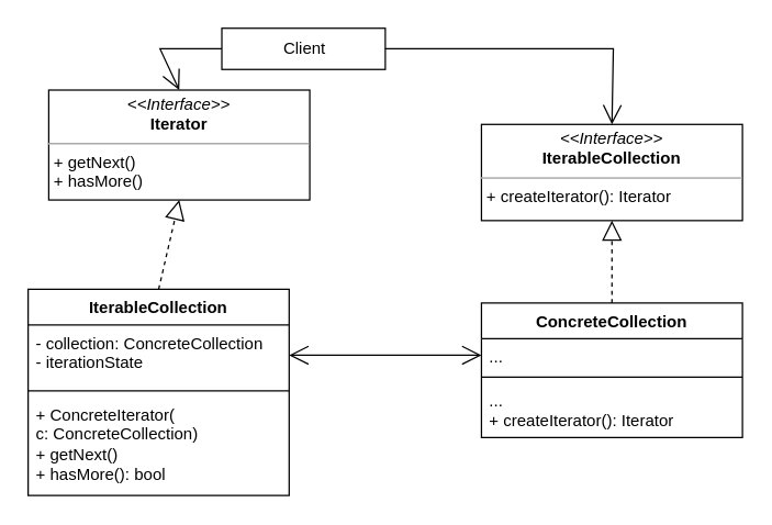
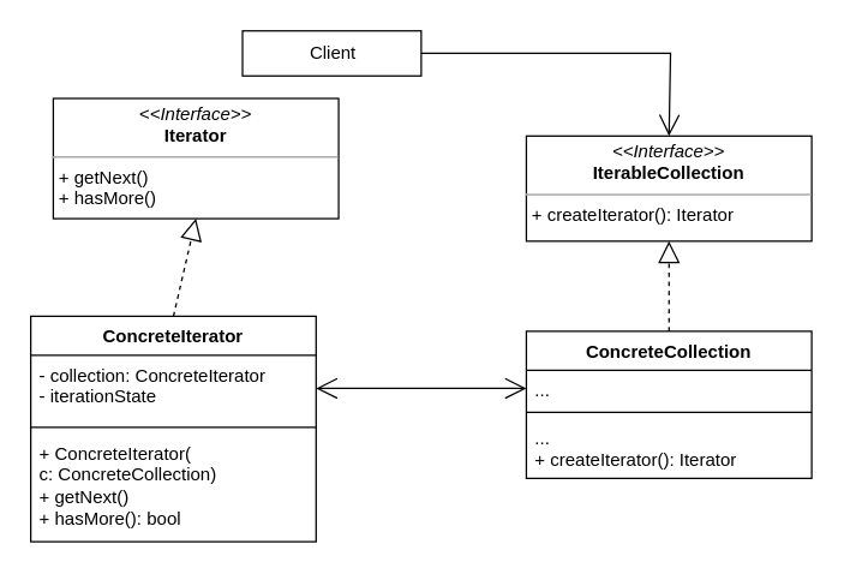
- <mxCell id="13" value="" style="endArrow=open;endFill=1;endSize=12;html=1;rounded=0;exitX=0;exitY=0.5;exitDx=0;exitDy=0;entryX=0.5;entryY=0;entryDx=0;entryDy=0;" edge="1" parent="1" source="2" target="4"><mxGeometry width="160" relative="1" as="geometry"><mxPoint x="191" y="270" as="sourcePoint" /><mxPoint x="351" y="270" as="targetPoint" /><Array as="points"><mxPoint x="116" y="35" /></Array></mxGeometry></mxCell>
- <mxCell id="9" value="IterableCollection" style="swimlane;fontStyle=1;align=center;verticalAlign=top;childLayout=stackLayout;horizontal=1;startSize=26;horizontalStack=0;resizeParent=1;resizeParentMax=0;resizeLast=0;collapsible=1;marginBottom=0;" vertex="1" parent="1"><mxGeometry x="20" y="210" width="190" height="150" as="geometry" /></mxCell>
+ <mxCell id="9" value="ConcreteIterator" style="swimlane;fontStyle=1;align=center;verticalAlign=top;childLayout=stackLayout;horizontal=1;startSize=26;horizontalStack=0;resizeParent=1;resizeParentMax=0;resizeLast=0;collapsible=1;marginBottom=0;" vertex="1" parent="1"><mxGeometry x="20" y="210" width="190" height="150" as="geometry" /></mxCell>
- <mxCell id="10" value="- collection: ConcreteCollection&#10;- iterationState" style="text;strokeColor=none;fillColor=none;align=left;verticalAlign=top;spacingLeft=4;spacingRight=4;overflow=hidden;rotatable=0;points=[[0,0.5],[1,0.5]];portConstraint=eastwest;" vertex="1" parent="9"><mxGeometry y="26" width="190" height="44" as="geometry" /></mxCell>
+ <mxCell id="10" value="- collection: ConcreteIterator&#10;- iterationState" style="text;strokeColor=none;fillColor=none;align=left;verticalAlign=top;spacingLeft=4;spacingRight=4;overflow=hidden;rotatable=0;points=[[0,0.5],[1,0.5]];portConstraint=eastwest;" vertex="1" parent="9"><mxGeometry y="26" width="190" height="44" as="geometry" /></mxCell>
